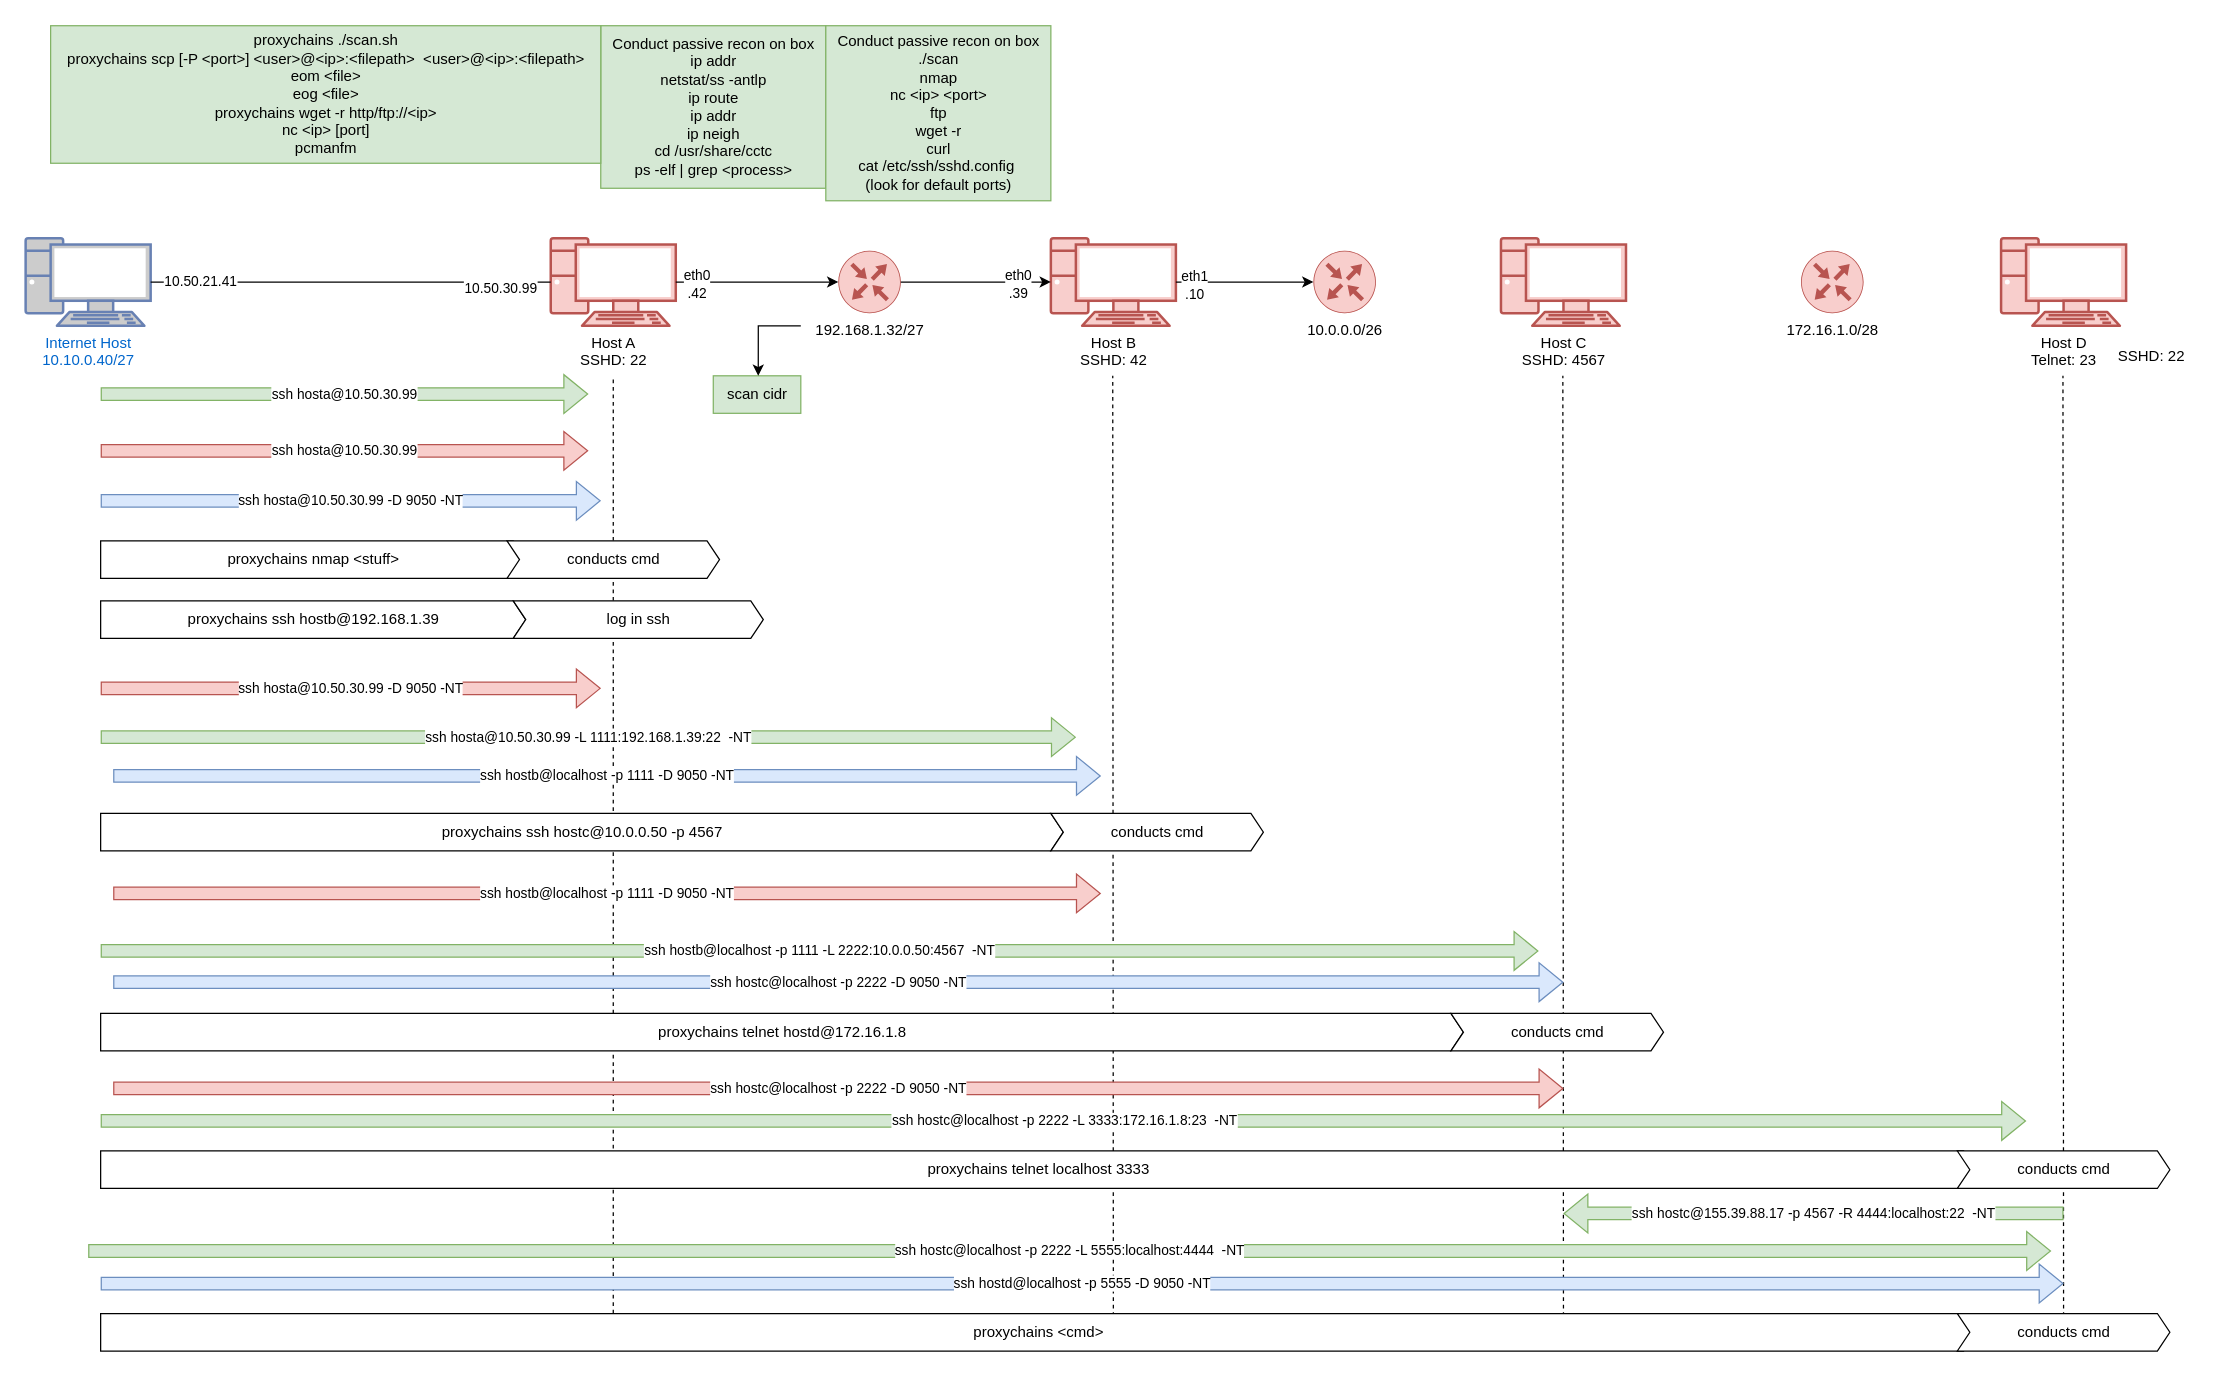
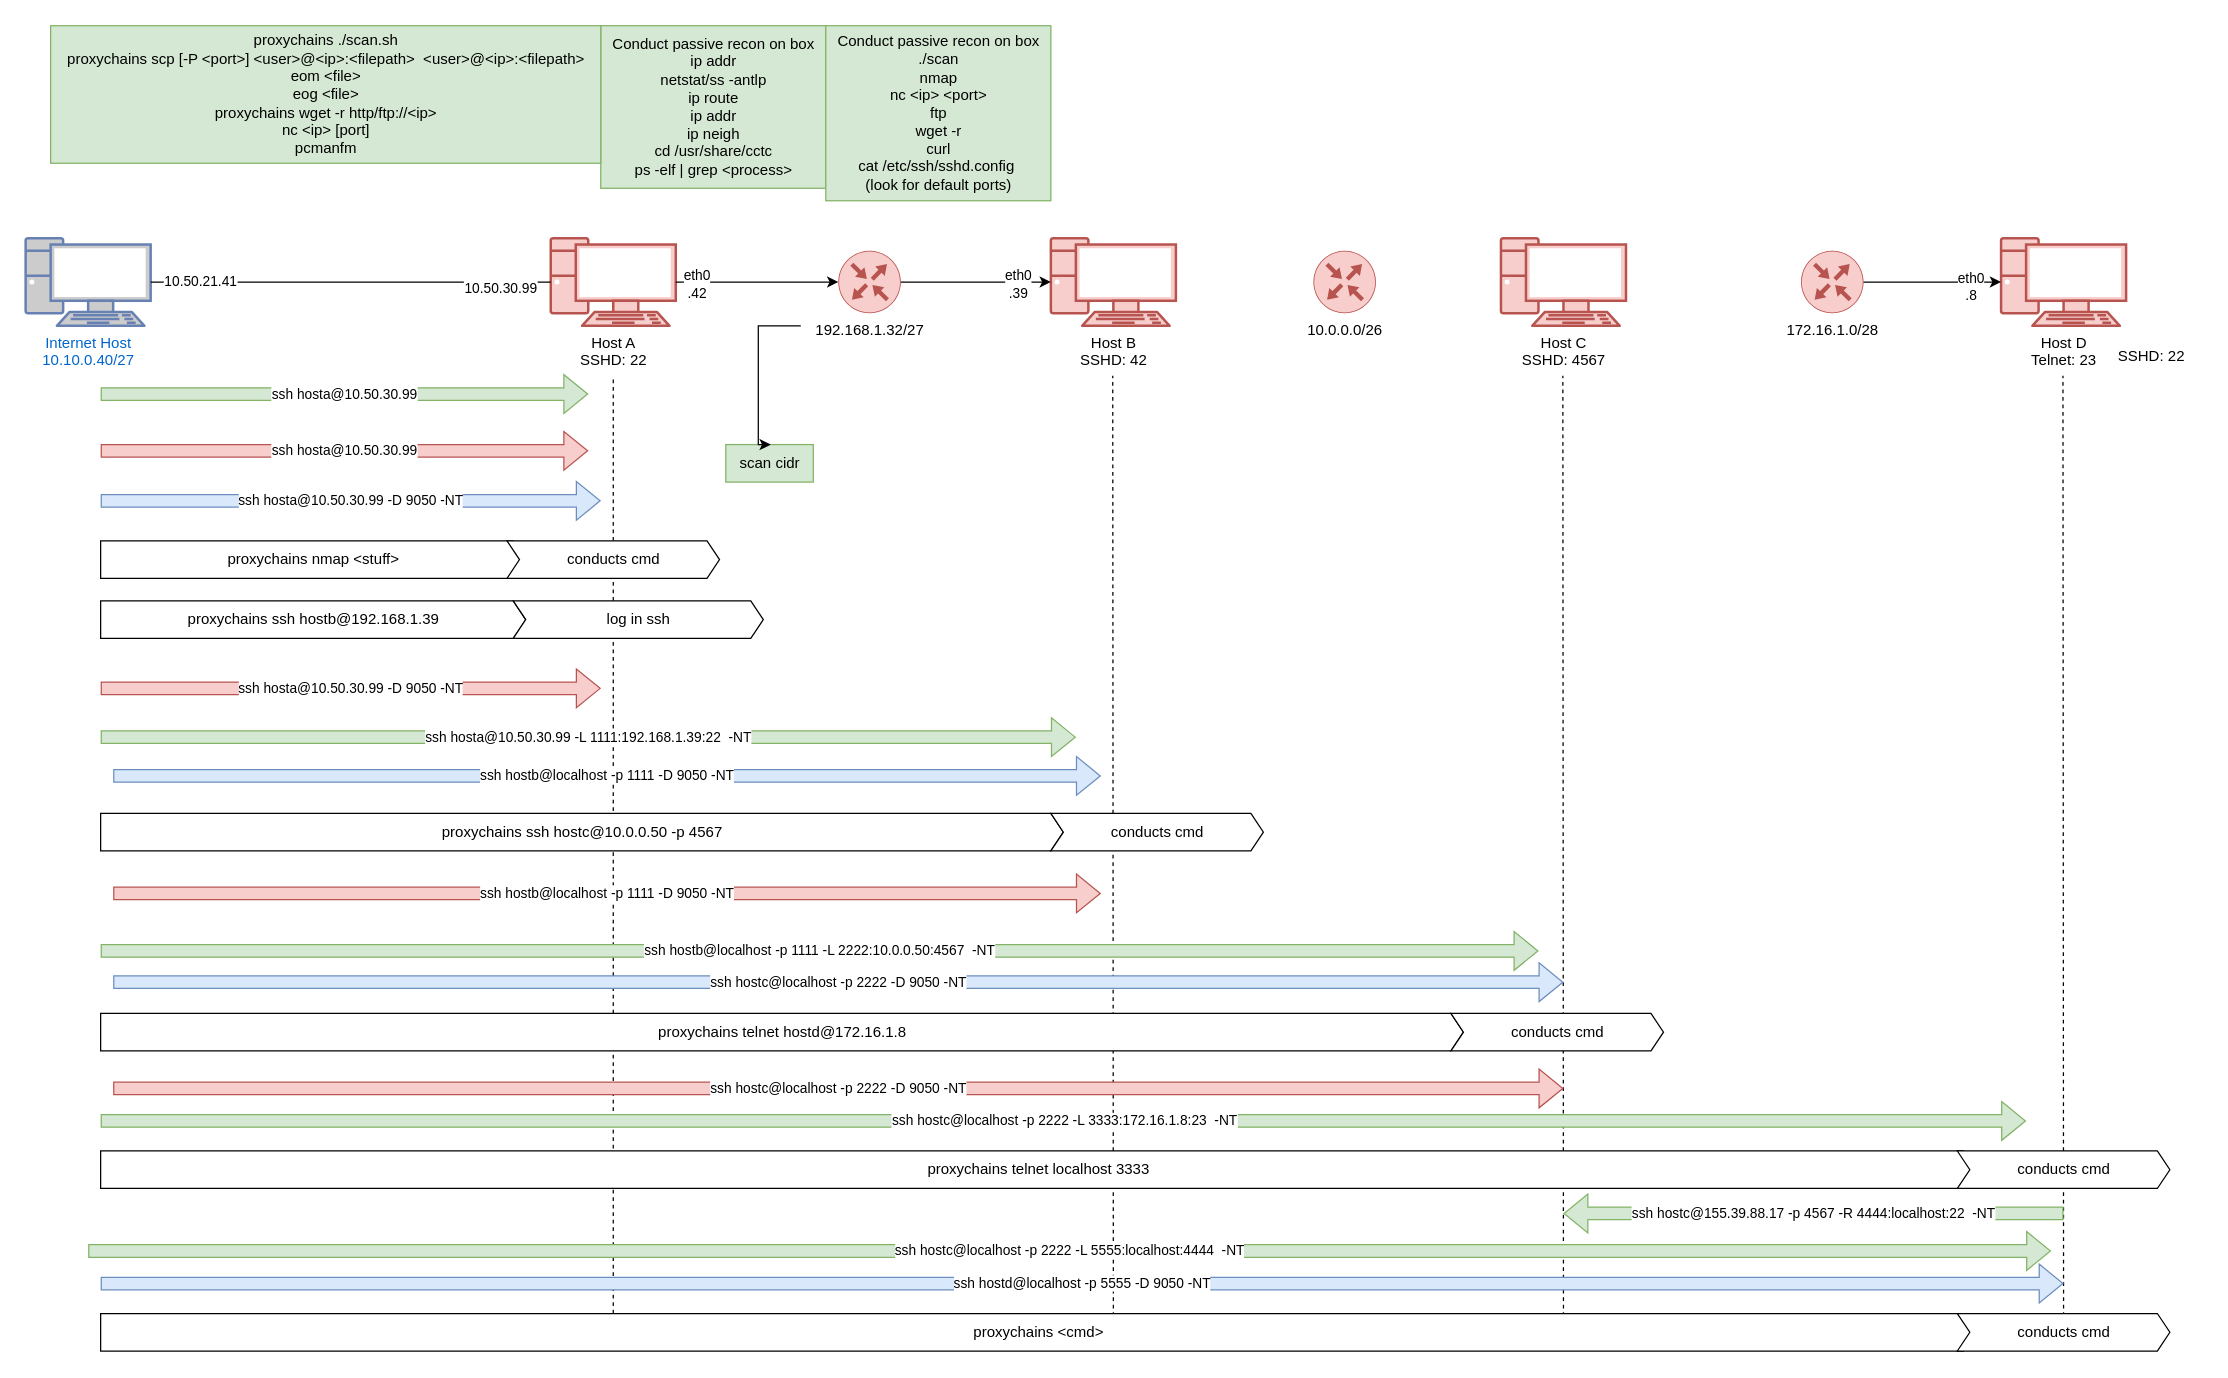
- <mxCell id="29" style="edgeStyle=orthogonalEdgeStyle;rounded=0;orthogonalLoop=1;jettySize=auto;html=1;exitX=1;exitY=0.5;exitDx=0;exitDy=0;exitPerimeter=0;entryX=0;entryY=0.5;entryDx=0;entryDy=0;entryPerimeter=0;" parent="1" source="18" target="23" edge="1"><mxGeometry relative="1" as="geometry" /></mxCell>
- <mxCell id="30" value="eth1&lt;div&gt;.10&lt;/div&gt;" style="edgeLabel;html=1;align=center;verticalAlign=middle;resizable=0;points=[];" parent="29" vertex="1" connectable="0"><mxGeometry x="-0.746" y="-2" relative="1" as="geometry"><mxPoint as="offset" /></mxGeometry></mxCell>
+ <mxCell id="37" style="edgeStyle=orthogonalEdgeStyle;rounded=0;orthogonalLoop=1;jettySize=auto;html=1;exitX=1;exitY=0.5;exitDx=0;exitDy=0;exitPerimeter=0;entryX=0;entryY=0.5;entryDx=0;entryDy=0;entryPerimeter=0;" parent="1" source="32" target="36" edge="1"><mxGeometry relative="1" as="geometry" /></mxCell>
+ <mxCell id="38" value="eth0&lt;div&gt;.8&lt;/div&gt;" style="edgeLabel;html=1;align=center;verticalAlign=middle;resizable=0;points=[];" parent="37" vertex="1" connectable="0"><mxGeometry x="0.545" y="-3" relative="1" as="geometry"><mxPoint as="offset" /></mxGeometry></mxCell>
- <mxCell id="12" value="scan cidr" style="text;html=1;align=center;verticalAlign=middle;resizable=0;points=[];autosize=1;strokeColor=#82b366;fillColor=#d5e8d4;" parent="1" vertex="1"><mxGeometry x="570" y="300" width="70" height="30" as="geometry" /></mxCell>
+ <mxCell id="12" value="scan cidr" style="text;html=1;align=center;verticalAlign=middle;resizable=0;points=[];autosize=1;strokeColor=#82b366;fillColor=#d5e8d4;" parent="1" vertex="1"><mxGeometry x="580" y="355" width="70" height="30" as="geometry" /></mxCell>
